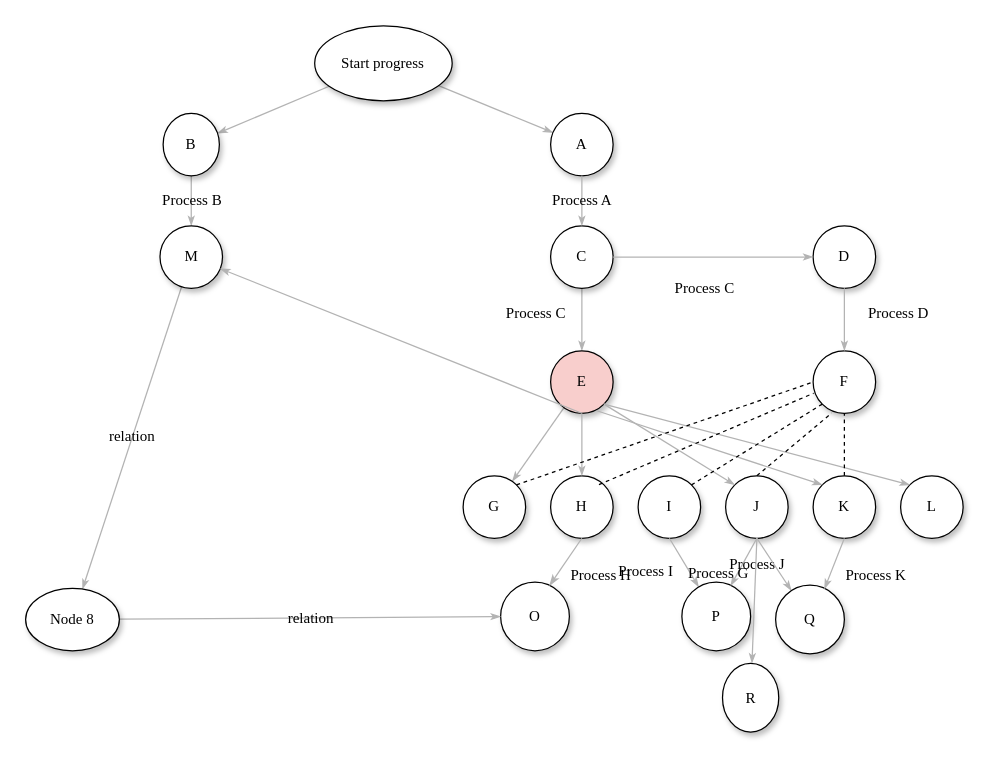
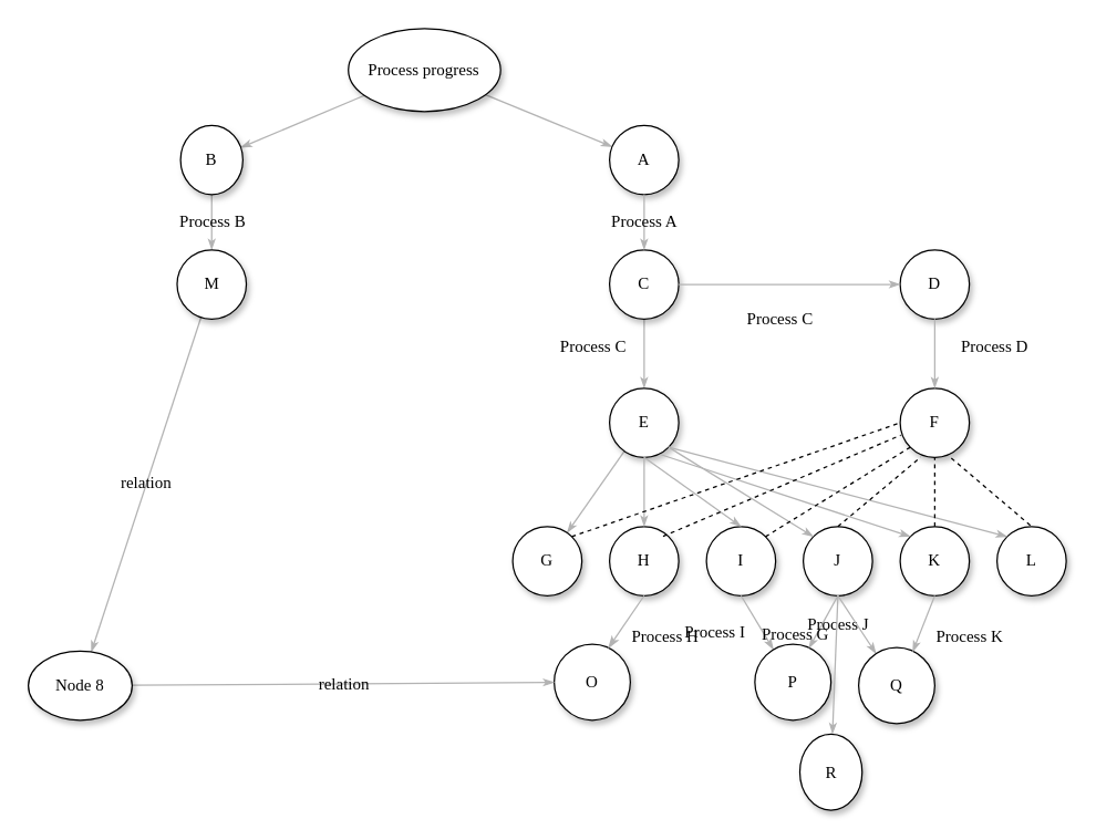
- <mxCell id="4" value="Start progress" style="ellipse;whiteSpace=wrap;html=1;rounded=0;shadow=1;comic=0;labelBackgroundColor=none;strokeWidth=1;fontFamily=Verdana;fontSize=12;align=center;" parent="1" vertex="1"><mxGeometry x="251.25" y="20" width="110" height="60" as="geometry" /></mxCell>
+ <mxCell id="4" value="Process progress" style="ellipse;whiteSpace=wrap;html=1;rounded=0;shadow=1;comic=0;labelBackgroundColor=none;strokeWidth=1;fontFamily=Verdana;fontSize=12;align=center;" parent="1" vertex="1"><mxGeometry x="251.25" y="20" width="110" height="60" as="geometry" /></mxCell>
- <mxCell id="26" value="" style="edgeStyle=none;rounded=1;html=1;labelBackgroundColor=none;startArrow=none;startFill=0;startSize=5;endArrow=classicThin;endFill=1;endSize=5;jettySize=auto;orthogonalLoop=1;strokeColor=#B3B3B3;strokeWidth=1;fontFamily=Verdana;fontSize=12;exitX=0.5;exitY=1;exitDx=0;exitDy=0;" edge="1" parent="1" source="9" target="17"><mxGeometry x="0.029" y="22" relative="1" as="geometry"><mxPoint x="605" y="340" as="sourcePoint" /><mxPoint x="443" y="397" as="targetPoint" /><mxPoint as="offset" /></mxGeometry></mxCell>
+ <mxCell id="26" value="" style="edgeStyle=none;rounded=1;html=1;labelBackgroundColor=none;startArrow=none;startFill=0;startSize=5;endArrow=classicThin;endFill=1;endSize=5;jettySize=auto;orthogonalLoop=1;strokeColor=#B3B3B3;strokeWidth=1;fontFamily=Verdana;fontSize=12;entryX=0.5;entryY=0;entryDx=0;entryDy=0;exitX=0.5;exitY=1;exitDx=0;exitDy=0;" edge="1" parent="1" source="9" target="25"><mxGeometry x="0.029" y="22" relative="1" as="geometry"><mxPoint x="605" y="340" as="sourcePoint" /><mxPoint x="443" y="397" as="targetPoint" /><mxPoint as="offset" /></mxGeometry></mxCell>
- <mxCell id="9" value="&lt;span&gt;E&lt;/span&gt;" style="ellipse;whiteSpace=wrap;html=1;rounded=0;shadow=1;comic=0;labelBackgroundColor=none;strokeWidth=1;fontFamily=Verdana;fontSize=12;align=center;fillColor=#f8cecc;" parent="1" vertex="1"><mxGeometry x="440" y="280" width="50" height="50" as="geometry" /></mxCell>
+ <mxCell id="9" value="&lt;span&gt;E&lt;/span&gt;" style="ellipse;whiteSpace=wrap;html=1;rounded=0;shadow=1;comic=0;labelBackgroundColor=none;strokeWidth=1;fontFamily=Verdana;fontSize=12;align=center;" parent="1" vertex="1"><mxGeometry x="440" y="280" width="50" height="50" as="geometry" /></mxCell>
+ <mxCell id="47" value="" style="endArrow=none;dashed=1;html=1;rounded=0;entryX=0.5;entryY=0;entryDx=0;entryDy=0;exitX=0.739;exitY=1.011;exitDx=0;exitDy=0;exitPerimeter=0;" edge="1" parent="1" source="5" target="29"><mxGeometry width="50" height="50" relative="1" as="geometry"><mxPoint x="463" y="437" as="sourcePoint" /><mxPoint x="700" y="355" as="targetPoint" /></mxGeometry></mxCell>
